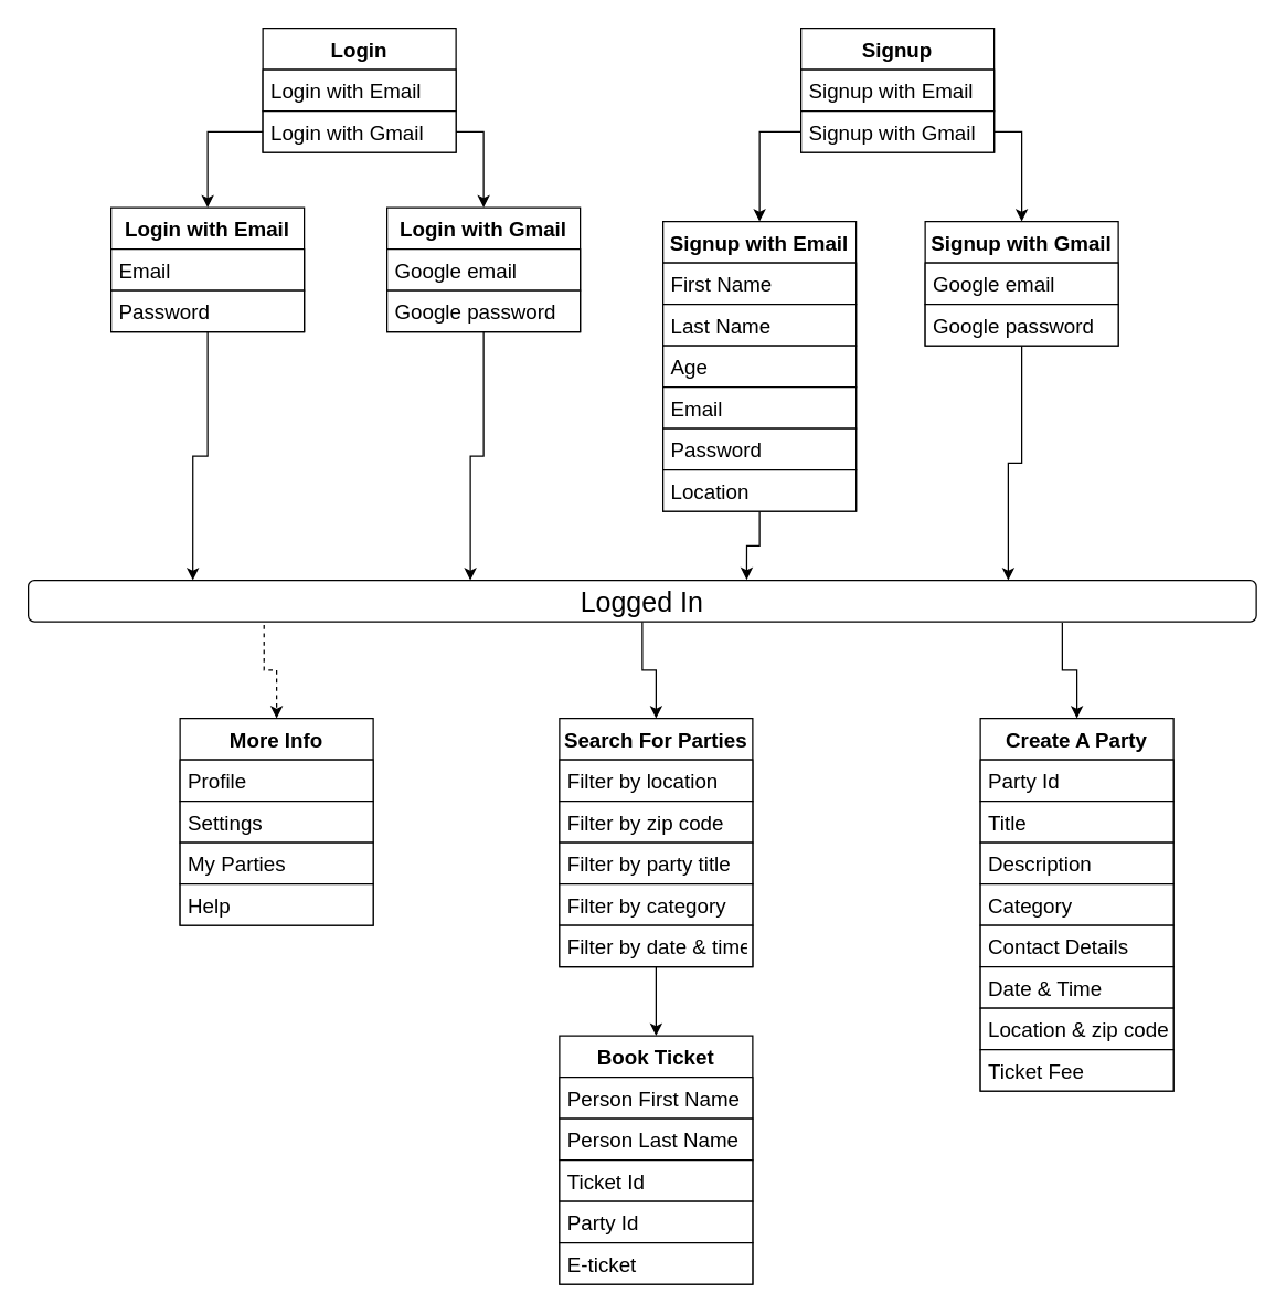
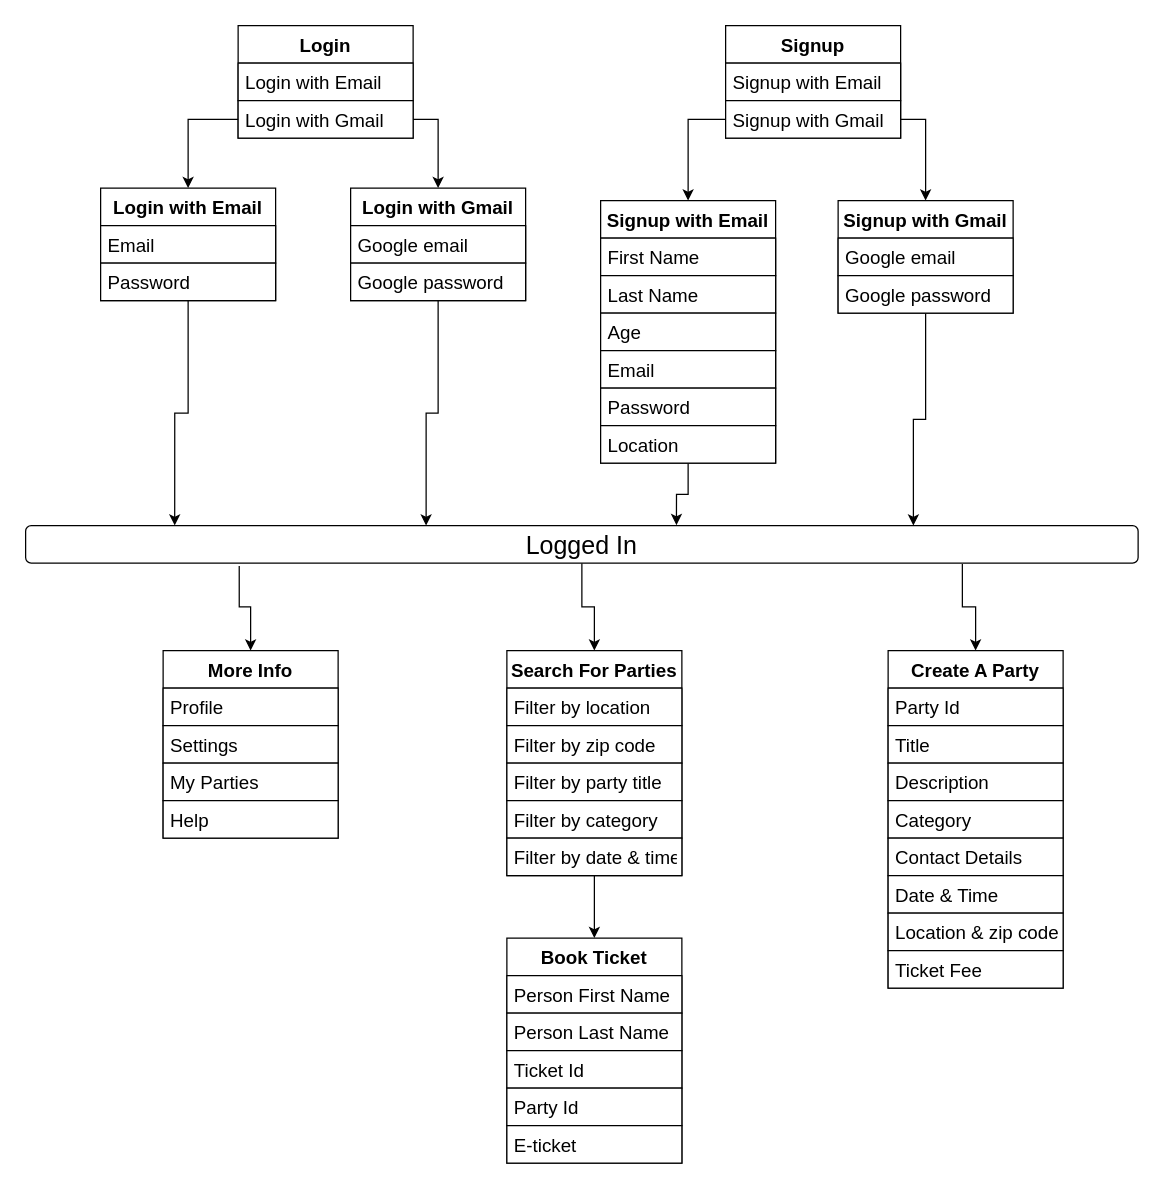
- <mxCell id="53" style="edgeStyle=orthogonalEdgeStyle;rounded=0;orthogonalLoop=1;jettySize=auto;html=1;exitX=0.192;exitY=1.074;exitDx=0;exitDy=0;labelBackgroundColor=default;fontSize=20;fontColor=default;strokeColor=default;fillColor=default;exitPerimeter=0;dashed=1;" edge="1" parent="1" source="56" target="48"><mxGeometry relative="1" as="geometry" /></mxCell>
+ <mxCell id="53" style="edgeStyle=orthogonalEdgeStyle;rounded=0;orthogonalLoop=1;jettySize=auto;html=1;exitX=0.192;exitY=1.074;exitDx=0;exitDy=0;labelBackgroundColor=default;fontSize=20;fontColor=default;strokeColor=default;fillColor=default;exitPerimeter=0;" edge="1" parent="1" source="56" target="48"><mxGeometry relative="1" as="geometry" /></mxCell>
